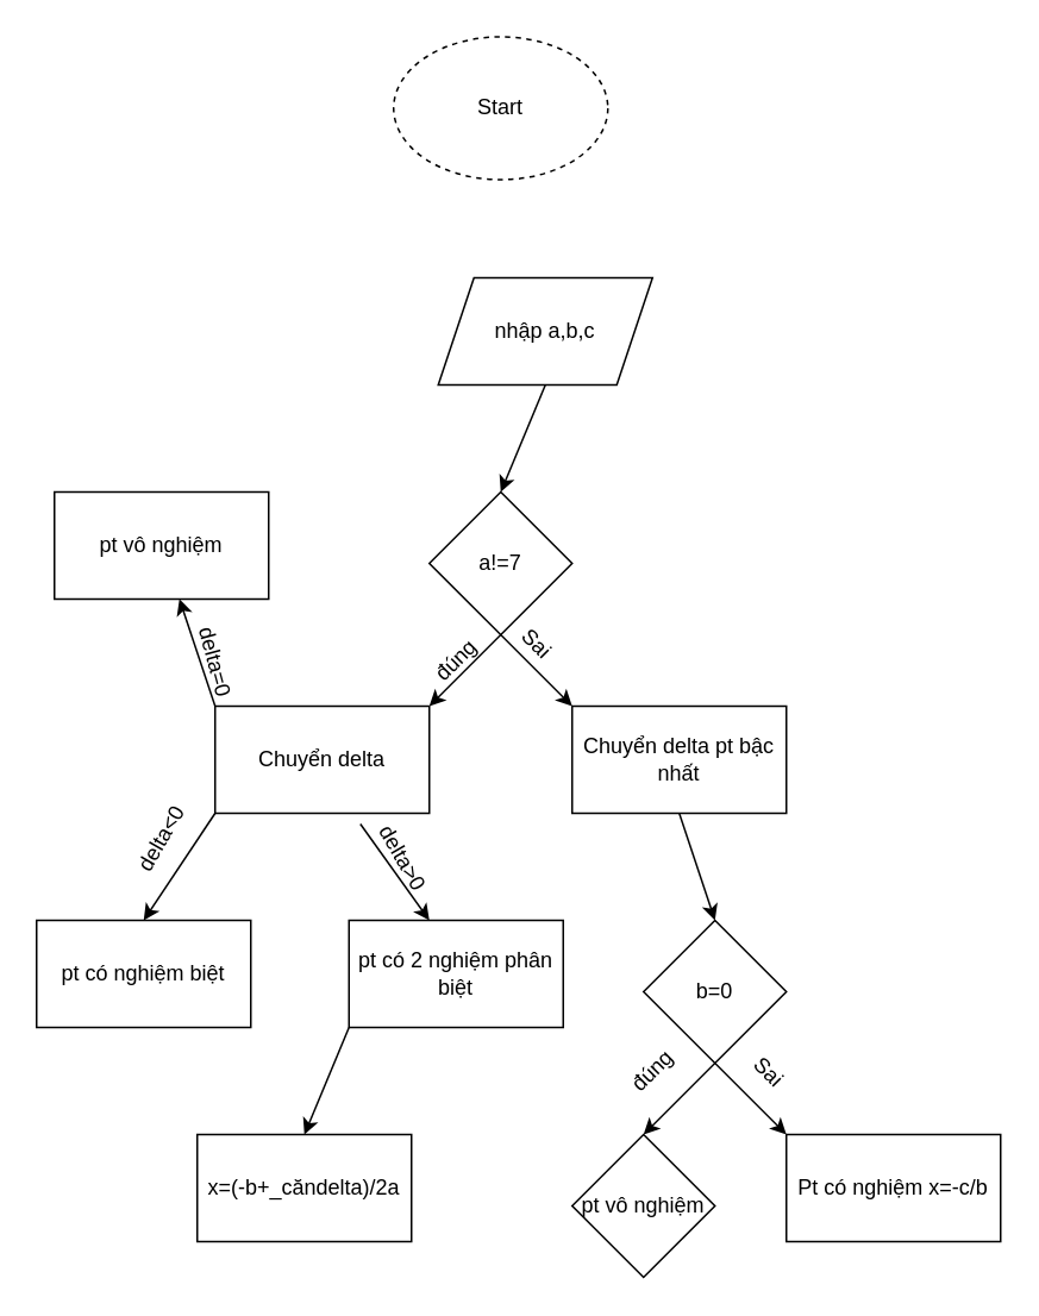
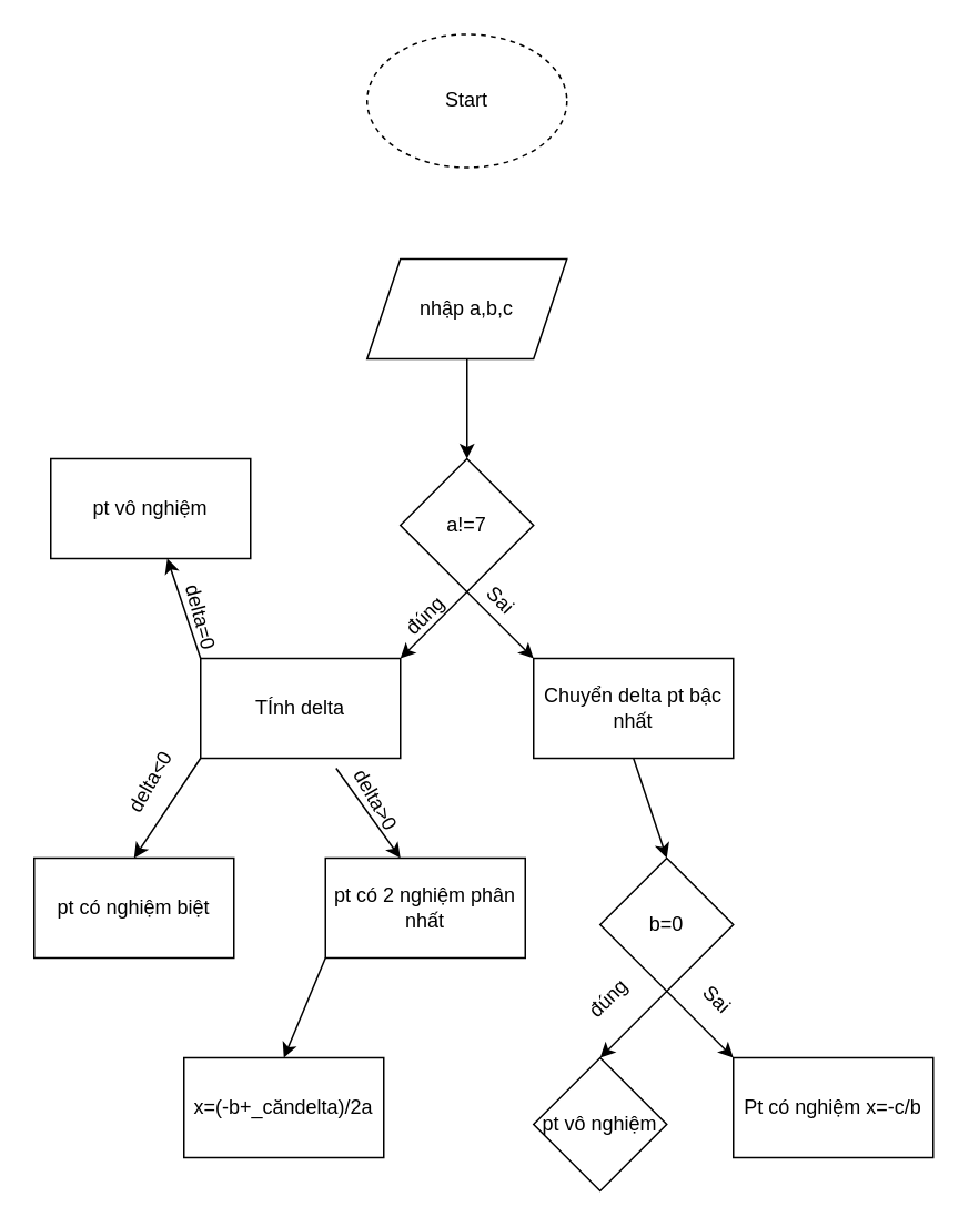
- <mxCell id="2" value="nhập a,b,c" style="shape=parallelogram;perimeter=parallelogramPerimeter;whiteSpace=wrap;html=1;fixedSize=1;" vertex="1" parent="1"><mxGeometry x="245" y="155" width="120" height="60" as="geometry" /></mxCell>
+ <mxCell id="2" value="nhập a,b,c" style="shape=parallelogram;perimeter=parallelogramPerimeter;whiteSpace=wrap;html=1;fixedSize=1;" vertex="1" parent="1"><mxGeometry x="220" y="155" width="120" height="60" as="geometry" /></mxCell>
- <mxCell id="10" value="Chuyển delta" style="rounded=0;whiteSpace=wrap;html=1;" vertex="1" parent="1"><mxGeometry x="120" y="395" width="120" height="60" as="geometry" /></mxCell>
+ <mxCell id="10" value="TÍnh delta" style="rounded=0;whiteSpace=wrap;html=1;" vertex="1" parent="1"><mxGeometry x="120" y="395" width="120" height="60" as="geometry" /></mxCell>
- <mxCell id="23" value="pt có 2 nghiệm phân biệt" style="rounded=0;whiteSpace=wrap;html=1;" vertex="1" parent="1"><mxGeometry x="195" y="515" width="120" height="60" as="geometry" /></mxCell>
+ <mxCell id="23" value="pt có 2 nghiệm phân nhất" style="rounded=0;whiteSpace=wrap;html=1;" vertex="1" parent="1"><mxGeometry x="195" y="515" width="120" height="60" as="geometry" /></mxCell>
